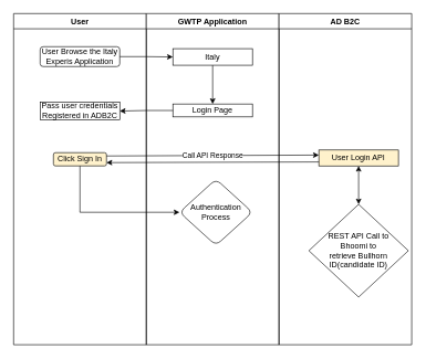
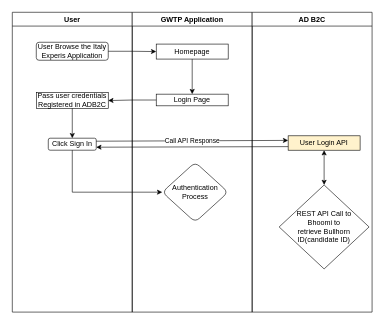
- <mxCell id="9" value="Italy" style="rounded=0;whiteSpace=wrap;html=1;" vertex="1" parent="7"><mxGeometry x="40" y="53" width="120" height="25" as="geometry" /></mxCell>
+ <mxCell id="9" value="Homepage" style="rounded=0;whiteSpace=wrap;html=1;" vertex="1" parent="7"><mxGeometry x="40" y="53" width="120" height="25" as="geometry" /></mxCell>
+ <mxCell id="6" value="" style="endArrow=classic;html=1;rounded=0;exitX=0.5;exitY=1;exitDx=0;exitDy=0;entryX=0.5;entryY=0;entryDx=0;entryDy=0;" edge="1" parent="2" source="4" target="5"><mxGeometry width="50" height="50" relative="1" as="geometry"><mxPoint x="160" y="270" as="sourcePoint" /><mxPoint x="210" y="220" as="targetPoint" /></mxGeometry></mxCell>
- <mxCell id="5" value="Click Sign In" style="rounded=1;whiteSpace=wrap;html=1;fillColor=#fff2cc;" vertex="1" parent="2"><mxGeometry x="60" y="210" width="80" height="20" as="geometry" /></mxCell>
+ <mxCell id="5" value="Click Sign In" style="rounded=1;whiteSpace=wrap;html=1;" vertex="1" parent="2"><mxGeometry x="60" y="210" width="80" height="20" as="geometry" /></mxCell>
